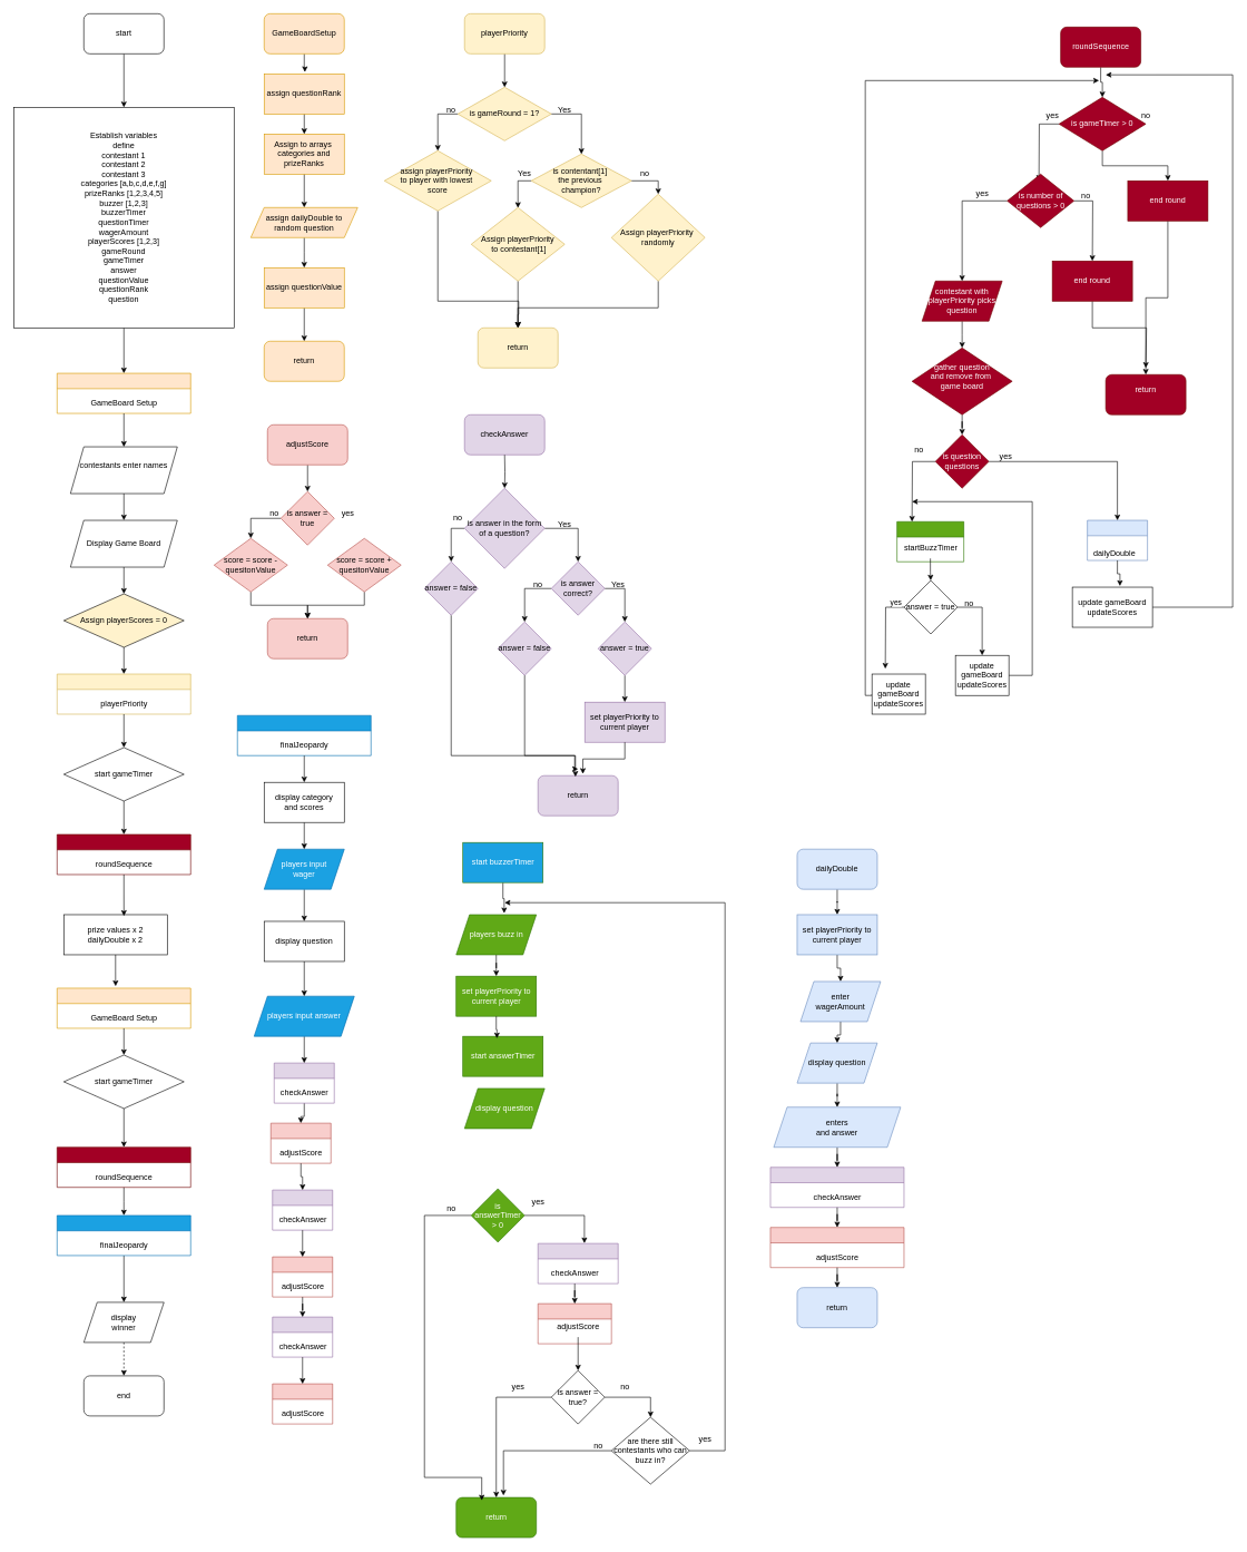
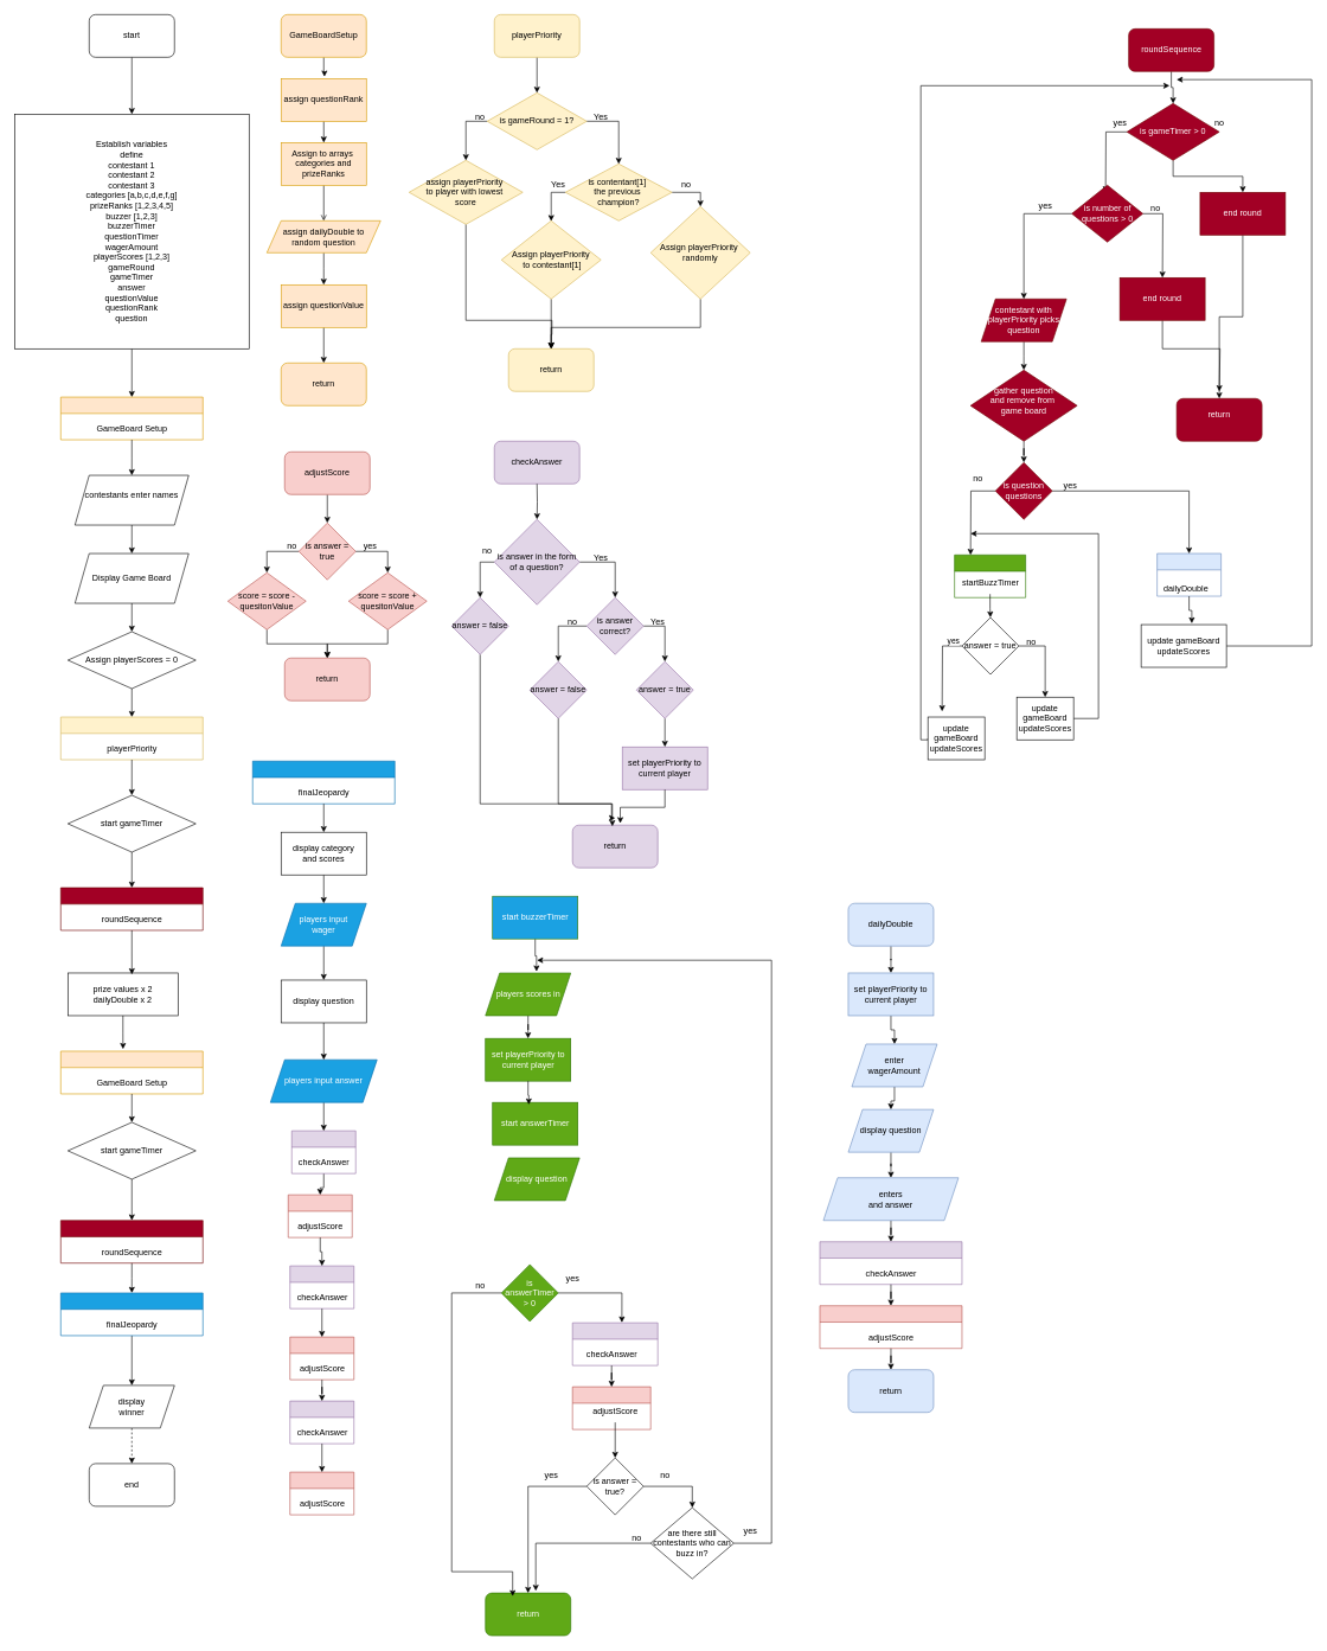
- <mxCell id="11" style="edgeStyle=orthogonalEdgeStyle;rounded=0;orthogonalLoop=1;jettySize=auto;html=1;entryX=0.5;entryY=0;entryDx=0;entryDy=0;exitX=0.5;exitY=1;exitDx=0;exitDy=0;" parent="1" source="185" target="180" edge="1"><mxGeometry relative="1" as="geometry"><mxPoint x="455.053" y="279.981" as="sourcePoint" /></mxGeometry></mxCell>
+ <mxCell id="11" style="edgeStyle=orthogonalEdgeStyle;rounded=0;orthogonalLoop=1;jettySize=auto;html=1;entryX=0.5;entryY=0;entryDx=0;entryDy=0;exitX=0.5;exitY=1;exitDx=0;exitDy=0;endArrow=open;" parent="1" source="185" target="180" edge="1"><mxGeometry relative="1" as="geometry"><mxPoint x="455.053" y="279.981" as="sourcePoint" /></mxGeometry></mxCell>
+ <mxCell id="79" style="edgeStyle=orthogonalEdgeStyle;rounded=0;orthogonalLoop=1;jettySize=auto;html=1;exitX=1;exitY=0.5;exitDx=0;exitDy=0;" parent="1" source="73" target="77" edge="1"><mxGeometry relative="1" as="geometry"><mxPoint x="430" y="785" as="sourcePoint" /><mxPoint x="400" y="815" as="targetPoint" /></mxGeometry></mxCell>
- <mxCell id="15" value="Assign playerScores = 0" style="rhombus;whiteSpace=wrap;html=1;fillColor=#fff2cc;" parent="1" vertex="1"><mxGeometry x="95" y="888" width="180" height="80" as="geometry" /></mxCell>
+ <mxCell id="15" value="Assign playerScores = 0" style="rhombus;whiteSpace=wrap;html=1;" parent="1" vertex="1"><mxGeometry x="95" y="888" width="180" height="80" as="geometry" /></mxCell>
- <mxCell id="128" value="players buzz in" style="shape=parallelogram;perimeter=parallelogramPerimeter;whiteSpace=wrap;html=1;fixedSize=1;fillColor=#60a917;fontColor=#ffffff;strokeColor=#2D7600;" parent="1" vertex="1"><mxGeometry x="682.5" y="1368" width="120" height="60" as="geometry" /></mxCell>
+ <mxCell id="128" value="players scores in" style="shape=parallelogram;perimeter=parallelogramPerimeter;whiteSpace=wrap;html=1;fixedSize=1;fillColor=#60a917;fontColor=#ffffff;strokeColor=#2D7600;" parent="1" vertex="1"><mxGeometry x="682.5" y="1368" width="120" height="60" as="geometry" /></mxCell>
